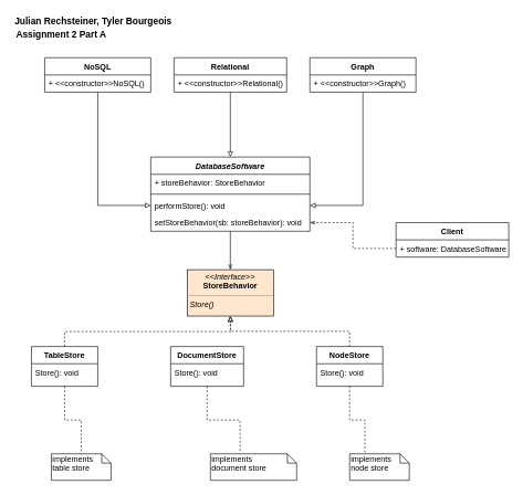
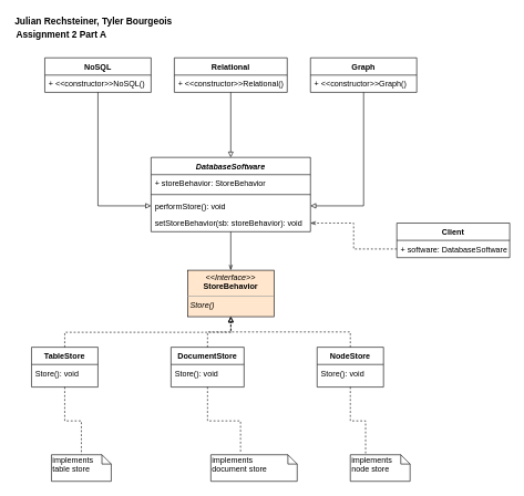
+ <mxCell id="23" style="edgeStyle=orthogonalEdgeStyle;rounded=0;orthogonalLoop=1;jettySize=auto;html=1;exitX=0.5;exitY=0;exitDx=0;exitDy=0;entryX=0.5;entryY=1;entryDx=0;entryDy=0;dashed=1;endArrow=block;endFill=0;" edge="1" parent="1" source="25" target="8"><mxGeometry relative="1" as="geometry" /></mxCell>
